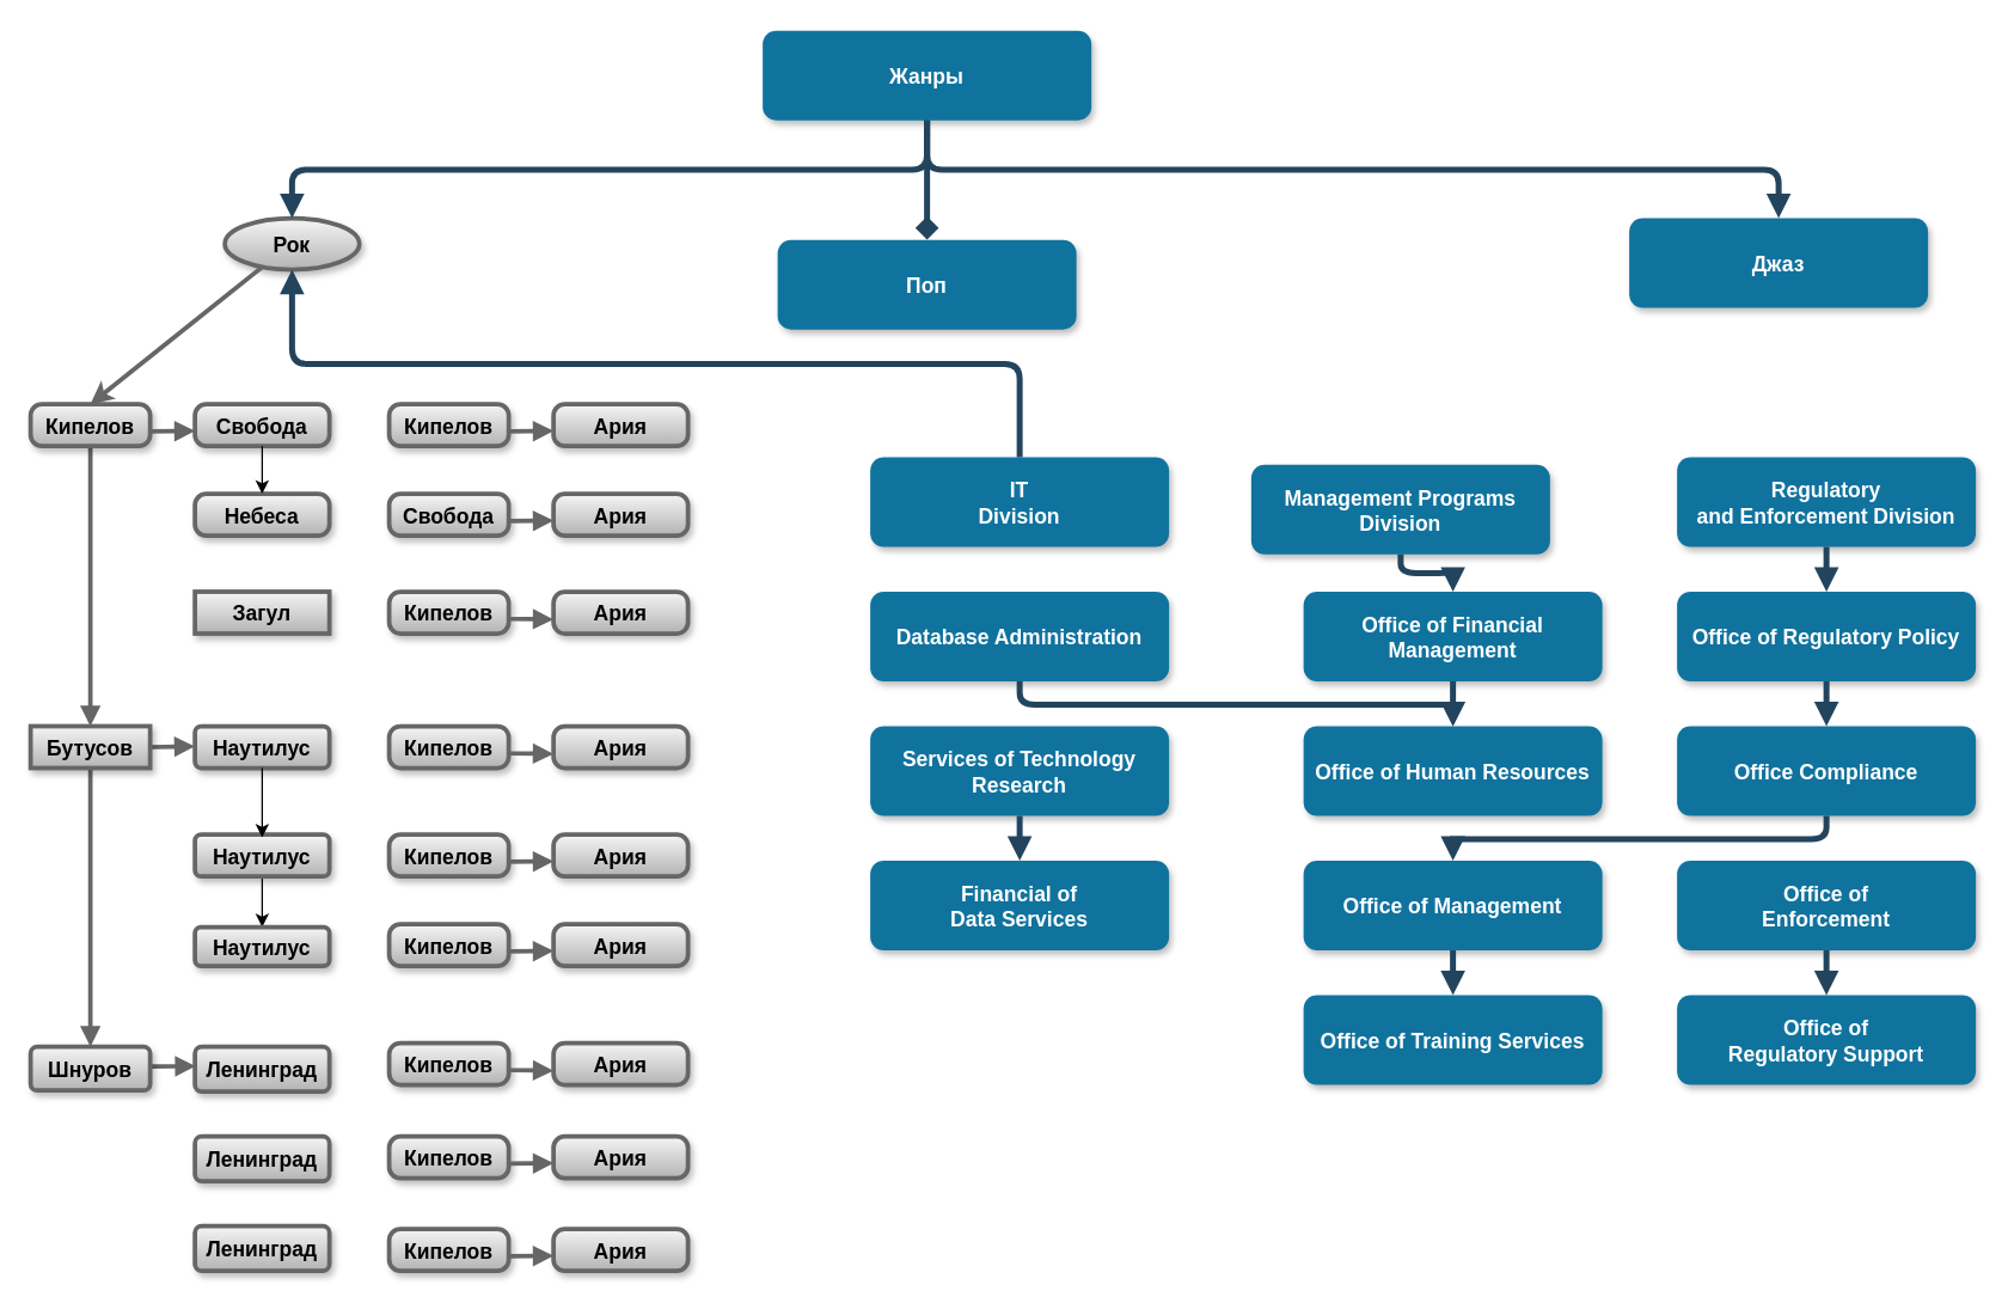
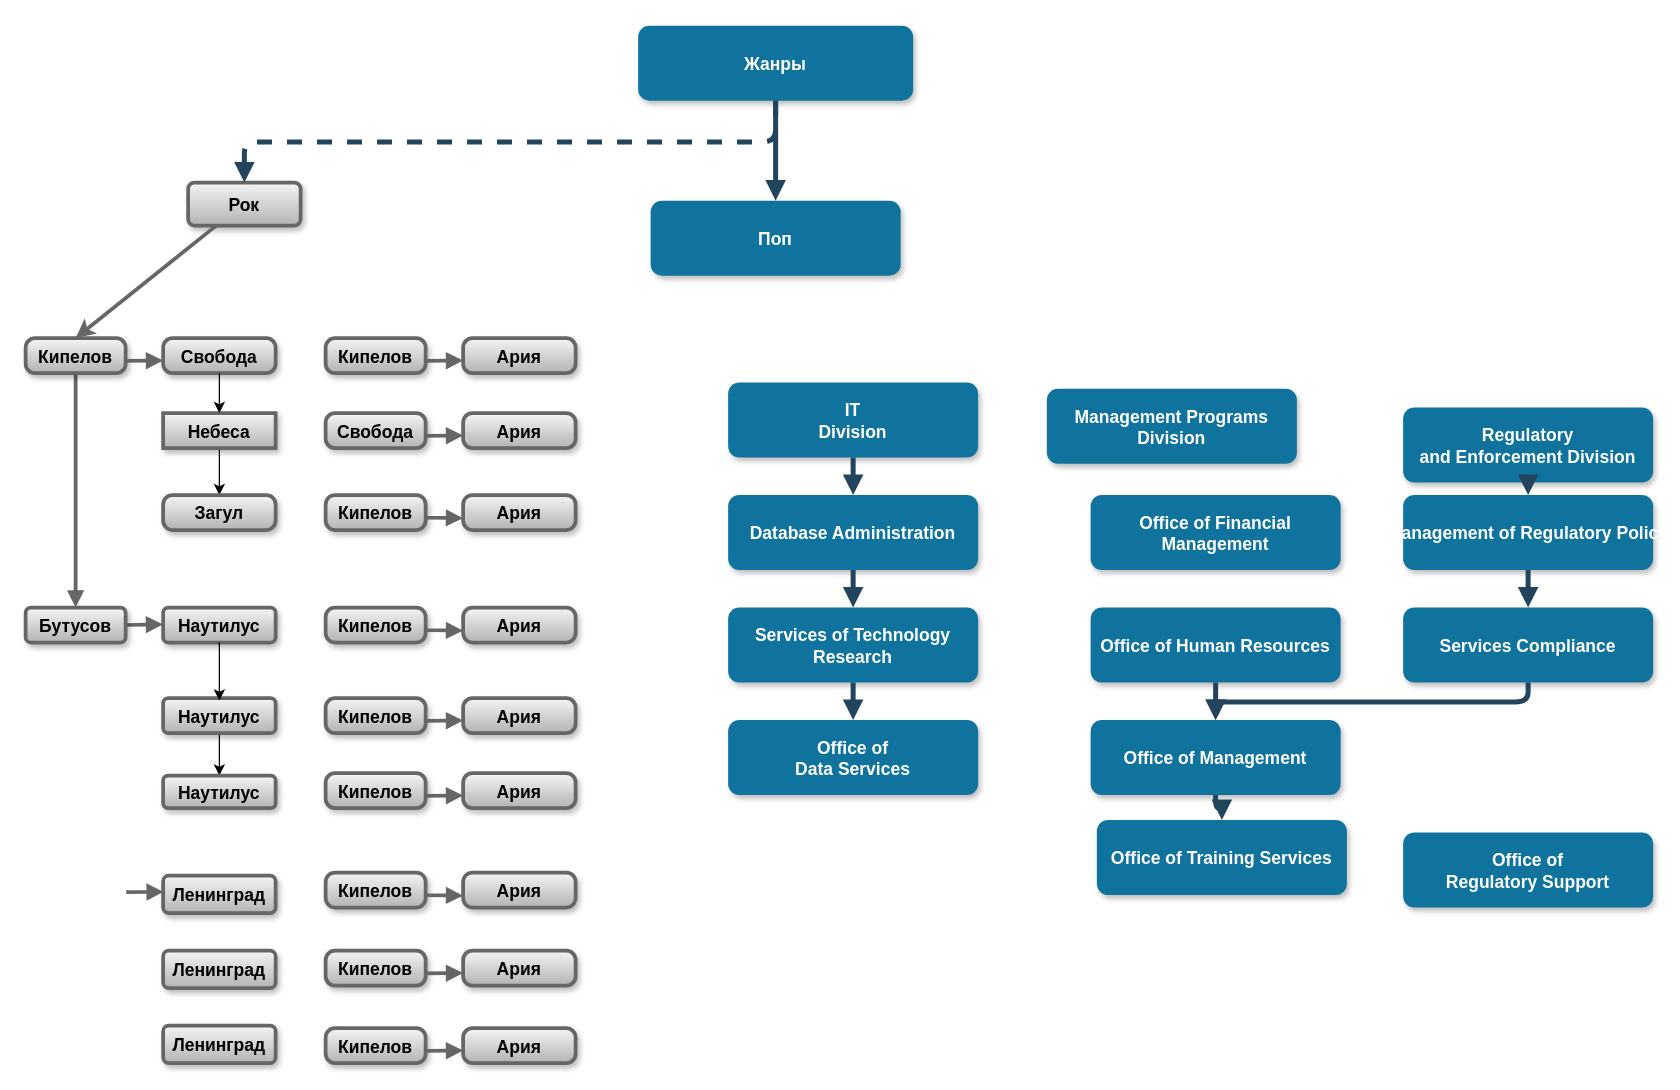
- <mxCell id="22" value="" style="edgeStyle=elbowEdgeStyle;elbow=vertical;strokeWidth=4;endArrow=block;endFill=1;fontStyle=1;strokeColor=#23445D;" parent="1" source="4" target="2" edge="1"><mxGeometry x="22" y="165.5" width="100" height="100" as="geometry"><mxPoint x="52" y="-44.5" as="sourcePoint" /><mxPoint x="152" y="-144.5" as="targetPoint" /></mxGeometry></mxCell>
+ <mxCell id="22" value="" style="edgeStyle=elbowEdgeStyle;elbow=vertical;strokeWidth=4;endArrow=block;endFill=1;fontStyle=1;strokeColor=#23445D;dashed=1;" parent="1" source="4" target="2" edge="1"><mxGeometry x="22" y="165.5" width="100" height="100" as="geometry"><mxPoint x="52" y="-44.5" as="sourcePoint" /><mxPoint x="152" y="-144.5" as="targetPoint" /></mxGeometry></mxCell>
- <mxCell id="23" value="" style="edgeStyle=elbowEdgeStyle;elbow=vertical;strokeWidth=4;endArrow=block;endFill=1;fontStyle=1;strokeColor=#23445D;" parent="1" source="4" target="6" edge="1"><mxGeometry x="22" y="165.5" width="100" height="100" as="geometry"><mxPoint x="52" y="-44.5" as="sourcePoint" /><mxPoint x="152" y="-144.5" as="targetPoint" /></mxGeometry></mxCell>
- <mxCell id="21" value="" style="edgeStyle=elbowEdgeStyle;elbow=vertical;strokeWidth=4;endArrow=diamond;endFill=1;fontStyle=1;strokeColor=#23445D;" parent="1" source="4" target="5" edge="1"><mxGeometry x="22" y="165.5" width="100" height="100" as="geometry"><mxPoint x="52" y="-44.5" as="sourcePoint" /><mxPoint x="152" y="-144.5" as="targetPoint" /></mxGeometry></mxCell>
+ <mxCell id="21" value="" style="edgeStyle=elbowEdgeStyle;elbow=vertical;strokeWidth=4;endArrow=block;endFill=1;fontStyle=1;strokeColor=#23445D;" parent="1" source="4" target="5" edge="1"><mxGeometry x="22" y="165.5" width="100" height="100" as="geometry"><mxPoint x="52" y="-44.5" as="sourcePoint" /><mxPoint x="152" y="-144.5" as="targetPoint" /></mxGeometry></mxCell>
- <mxCell id="2" value="Рок" style="ellipse;fillColor=#f5f5f5;strokeColor=#666666;shadow=1;fontStyle=1;fontSize=14;gradientColor=#b3b3b3;strokeWidth=3;fixDash=0;enumerate=0;comic=0;fontFamily=Helvetica;flipH=0;" parent="1" vertex="1"><mxGeometry x="150" y="145.5" width="90" height="34.5" as="geometry" /></mxCell>
+ <mxCell id="2" value="Рок" style="rounded=1;fillColor=#f5f5f5;strokeColor=#666666;shadow=1;fontStyle=1;fontSize=14;gradientColor=#b3b3b3;strokeWidth=3;fixDash=0;enumerate=0;comic=0;fontFamily=Helvetica;flipH=0;" parent="1" vertex="1"><mxGeometry x="150" y="145.5" width="90" height="34.5" as="geometry" /></mxCell>
- <mxCell id="6" value="Джаз" style="rounded=1;fillColor=#10739E;strokeColor=none;shadow=1;gradientColor=none;fontStyle=1;fontColor=#FFFFFF;fontSize=14;" parent="1" vertex="1"><mxGeometry x="1090" y="145.5" width="200" height="60" as="geometry" /></mxCell>
- <mxCell id="24" value="" style="edgeStyle=elbowEdgeStyle;elbow=vertical;strokeWidth=4;endArrow=block;endFill=1;fontStyle=1;strokeColor=#23445D;" parent="1" source="7" target="2" edge="1"><mxGeometry x="62" y="165.5" width="100" height="100" as="geometry"><mxPoint x="92" y="-44.5" as="sourcePoint" /><mxPoint x="192" y="-144.5" as="targetPoint" /></mxGeometry></mxCell>
+ <mxCell id="24" value="" style="edgeStyle=elbowEdgeStyle;elbow=vertical;strokeWidth=4;endArrow=block;endFill=1;fontStyle=1;strokeColor=#23445D;" parent="1" source="7" target="8" edge="1"><mxGeometry x="62" y="165.5" width="100" height="100" as="geometry"><mxPoint x="92" y="-44.5" as="sourcePoint" /><mxPoint x="192" y="-144.5" as="targetPoint" /></mxGeometry></mxCell>
- <mxCell id="16" value="Regulatory &#10;and Enforcement Division" style="rounded=1;fillColor=#10739E;strokeColor=none;shadow=1;gradientColor=none;fontStyle=1;fontColor=#FFFFFF;fontSize=14;" parent="1" vertex="1"><mxGeometry x="1122" y="305.5" width="200" height="60" as="geometry" /></mxCell>
+ <mxCell id="16" value="Regulatory &#10;and Enforcement Division" style="rounded=1;fillColor=#10739E;strokeColor=none;shadow=1;gradientColor=none;fontStyle=1;fontColor=#FFFFFF;fontSize=14;" parent="1" vertex="1"><mxGeometry x="1122" y="325.5" width="200" height="60" as="geometry" /></mxCell>
- <mxCell id="86" value="Небеса" style="rounded=1;fillColor=#f5f5f5;strokeColor=#666666;shadow=1;fontStyle=1;fontSize=14;arcSize=27;gradientColor=#b3b3b3;strokeWidth=3;fixDash=0;enumerate=0;comic=0;fontFamily=Helvetica;flipH=0;container=0;" vertex="1" parent="1"><mxGeometry x="130" y="330" width="90" height="28" as="geometry" /></mxCell>
+ <mxCell id="86" value="Небеса" style="fillColor=#f5f5f5;strokeColor=#666666;shadow=1;fontStyle=1;fontSize=14;arcSize=27;gradientColor=#b3b3b3;strokeWidth=3;fixDash=0;enumerate=0;comic=0;fontFamily=Helvetica;flipH=0;container=0;rounded=0;" vertex="1" parent="1"><mxGeometry x="130" y="330" width="90" height="28" as="geometry" /></mxCell>
+ <mxCell id="85" value="" style="edgeStyle=orthogonalEdgeStyle;rounded=0;orthogonalLoop=1;jettySize=auto;html=1;" edge="1" parent="1" source="86" target="87"><mxGeometry relative="1" as="geometry" /></mxCell>
- <mxCell id="27" value="" style="edgeStyle=elbowEdgeStyle;elbow=vertical;strokeWidth=4;endArrow=block;endFill=1;fontStyle=1;strokeColor=#23445D;" parent="1" source="11" target="12" edge="1"><mxGeometry x="72" y="165.5" width="100" height="100" as="geometry"><mxPoint x="102" y="-44.5" as="sourcePoint" /><mxPoint x="202" y="-144.5" as="targetPoint" /></mxGeometry></mxCell>
- <mxCell id="87" value="Загул" style="fillColor=#f5f5f5;strokeColor=#666666;shadow=1;fontStyle=1;fontSize=14;arcSize=27;gradientColor=#b3b3b3;strokeWidth=3;fixDash=0;enumerate=0;comic=0;fontFamily=Helvetica;flipH=0;container=0;rounded=0;" vertex="1" parent="1"><mxGeometry x="130" y="395.5" width="90" height="28" as="geometry" /></mxCell>
+ <mxCell id="87" value="Загул" style="rounded=1;fillColor=#f5f5f5;strokeColor=#666666;shadow=1;fontStyle=1;fontSize=14;arcSize=27;gradientColor=#b3b3b3;strokeWidth=3;fixDash=0;enumerate=0;comic=0;fontFamily=Helvetica;flipH=0;container=0;" vertex="1" parent="1"><mxGeometry x="130" y="395.5" width="90" height="28" as="geometry" /></mxCell>
- <mxCell id="17" value="Office of Regulatory Policy" style="rounded=1;fillColor=#10739E;strokeColor=none;shadow=1;gradientColor=none;fontStyle=1;fontColor=#FFFFFF;fontSize=14;" parent="1" vertex="1"><mxGeometry x="1122" y="395.5" width="200" height="60" as="geometry" /></mxCell>
+ <mxCell id="17" value="Management of Regulatory Policy" style="rounded=1;fillColor=#10739E;strokeColor=none;shadow=1;gradientColor=none;fontStyle=1;fontColor=#FFFFFF;fontSize=14;" parent="1" vertex="1"><mxGeometry x="1122" y="395.5" width="200" height="60" as="geometry" /></mxCell>
- <mxCell id="28" value="" style="edgeStyle=elbowEdgeStyle;elbow=vertical;strokeWidth=4;endArrow=block;endFill=1;fontStyle=1;strokeColor=#23445D;" parent="1" source="12" target="13" edge="1"><mxGeometry x="72" y="175.5" width="100" height="100" as="geometry"><mxPoint x="102" y="-34.5" as="sourcePoint" /><mxPoint x="202" y="-134.5" as="targetPoint" /></mxGeometry></mxCell>
- <mxCell id="25" value="" style="edgeStyle=elbowEdgeStyle;elbow=vertical;strokeWidth=4;endArrow=block;endFill=1;fontStyle=1;strokeColor=#23445D;" parent="1" source="8" target="13" edge="1"><mxGeometry x="62" y="175.5" width="100" height="100" as="geometry"><mxPoint x="92" y="-34.5" as="sourcePoint" /><mxPoint x="192" y="-134.5" as="targetPoint" /></mxGeometry></mxCell>
+ <mxCell id="25" value="" style="edgeStyle=elbowEdgeStyle;elbow=vertical;strokeWidth=4;endArrow=block;endFill=1;fontStyle=1;strokeColor=#23445D;" parent="1" source="8" target="9" edge="1"><mxGeometry x="62" y="175.5" width="100" height="100" as="geometry"><mxPoint x="92" y="-34.5" as="sourcePoint" /><mxPoint x="192" y="-134.5" as="targetPoint" /></mxGeometry></mxCell>
- <mxCell id="47" value="Бутусов" style="fillColor=#f5f5f5;strokeColor=#666666;shadow=1;fontStyle=1;fontSize=14;gradientColor=#b3b3b3;strokeWidth=3;fixDash=0;enumerate=0;comic=0;fontFamily=Helvetica;flipH=0;container=0;rounded=0;" parent="45" vertex="1"><mxGeometry width="80" height="28" as="geometry" /></mxCell>
+ <mxCell id="47" value="Бутусов" style="rounded=1;fillColor=#f5f5f5;strokeColor=#666666;shadow=1;fontStyle=1;fontSize=14;gradientColor=#b3b3b3;strokeWidth=3;fixDash=0;enumerate=0;comic=0;fontFamily=Helvetica;flipH=0;container=0;" parent="45" vertex="1"><mxGeometry width="80" height="28" as="geometry" /></mxCell>
- <mxCell id="18" value="Office Compliance" style="rounded=1;fillColor=#10739E;strokeColor=none;shadow=1;gradientColor=none;fontStyle=1;fontColor=#FFFFFF;fontSize=14;" parent="1" vertex="1"><mxGeometry x="1122" y="485.5" width="200" height="60" as="geometry" /></mxCell>
+ <mxCell id="18" value="Services Compliance" style="rounded=1;fillColor=#10739E;strokeColor=none;shadow=1;gradientColor=none;fontStyle=1;fontColor=#FFFFFF;fontSize=14;" parent="1" vertex="1"><mxGeometry x="1122" y="485.5" width="200" height="60" as="geometry" /></mxCell>
+ <mxCell id="29" value="" style="edgeStyle=elbowEdgeStyle;elbow=vertical;strokeWidth=4;endArrow=block;endFill=1;fontStyle=1;strokeColor=#23445D;" parent="1" source="13" target="14" edge="1"><mxGeometry x="72" y="185.5" width="100" height="100" as="geometry"><mxPoint x="102" y="-24.5" as="sourcePoint" /><mxPoint x="202" y="-124.5" as="targetPoint" /></mxGeometry></mxCell>
- <mxCell id="10" value="Financial of&#10;Data Services" style="rounded=1;fillColor=#10739E;strokeColor=none;shadow=1;gradientColor=none;fontStyle=1;fontColor=#FFFFFF;fontSize=14;" parent="1" vertex="1"><mxGeometry x="582" y="575.5" width="200" height="60" as="geometry" /></mxCell>
+ <mxCell id="10" value="Office of&#10;Data Services" style="rounded=1;fillColor=#10739E;strokeColor=none;shadow=1;gradientColor=none;fontStyle=1;fontColor=#FFFFFF;fontSize=14;" parent="1" vertex="1"><mxGeometry x="582" y="575.5" width="200" height="60" as="geometry" /></mxCell>
- <mxCell id="35" value="" style="edgeStyle=elbowEdgeStyle;elbow=vertical;strokeWidth=3;endArrow=block;endFill=1;fontStyle=1;strokeColor=#666666;fillColor=#f5f5f5;gradientColor=#b3b3b3;fixDash=0;enumerate=0;comic=0;fontFamily=Helvetica;" parent="1" source="47" target="39" edge="1"><mxGeometry x="52" y="1283.8" width="100" height="93.333" as="geometry"><mxPoint x="82" y="-52.867" as="sourcePoint" /><mxPoint x="182" y="-146.2" as="targetPoint" /></mxGeometry></mxCell>
- <mxCell id="19" value="Office of &#10;Enforcement" style="rounded=1;fillColor=#10739E;strokeColor=none;shadow=1;gradientColor=none;fontStyle=1;fontColor=#FFFFFF;fontSize=14;" parent="1" vertex="1"><mxGeometry x="1122" y="575.5" width="200" height="60" as="geometry" /></mxCell>
- <mxCell id="34" value="" style="edgeStyle=elbowEdgeStyle;elbow=vertical;strokeWidth=4;endArrow=block;endFill=1;fontStyle=1;strokeColor=#23445D;" parent="1" source="19" target="20" edge="1"><mxGeometry x="72" y="195.5" width="100" height="100" as="geometry"><mxPoint x="102" y="-14.5" as="sourcePoint" /><mxPoint x="202" y="-114.5" as="targetPoint" /></mxGeometry></mxCell>
- <mxCell id="15" value="Office of Training Services" style="rounded=1;fillColor=#10739E;strokeColor=none;shadow=1;gradientColor=none;fontStyle=1;fontColor=#FFFFFF;fontSize=14;" parent="1" vertex="1"><mxGeometry x="872" y="665.5" width="200" height="60" as="geometry" /></mxCell>
+ <mxCell id="15" value="Office of Training Services" style="rounded=1;fillColor=#10739E;strokeColor=none;shadow=1;gradientColor=none;fontStyle=1;fontColor=#FFFFFF;fontSize=14;" parent="1" vertex="1"><mxGeometry x="877" y="655.5" width="200" height="60" as="geometry" /></mxCell>
- <mxCell id="39" value="Шнуров" style="rounded=1;fillColor=#f5f5f5;strokeColor=#666666;shadow=1;fontStyle=1;fontSize=14;gradientColor=#b3b3b3;strokeWidth=3;fixDash=0;enumerate=0;comic=0;fontFamily=Helvetica;flipH=0;container=0;" parent="37" vertex="1"><mxGeometry y="0.004" width="80" height="29.282" as="geometry" /></mxCell>
